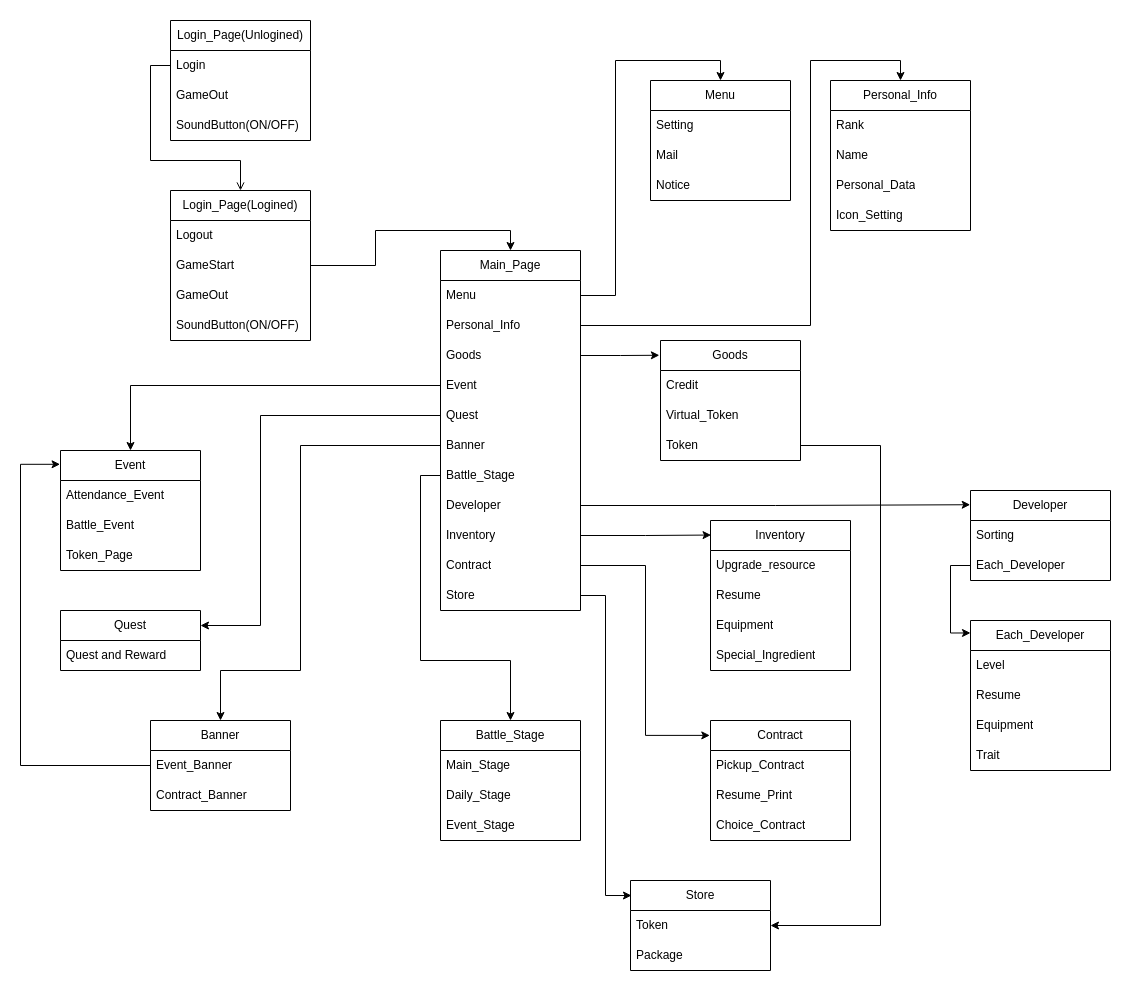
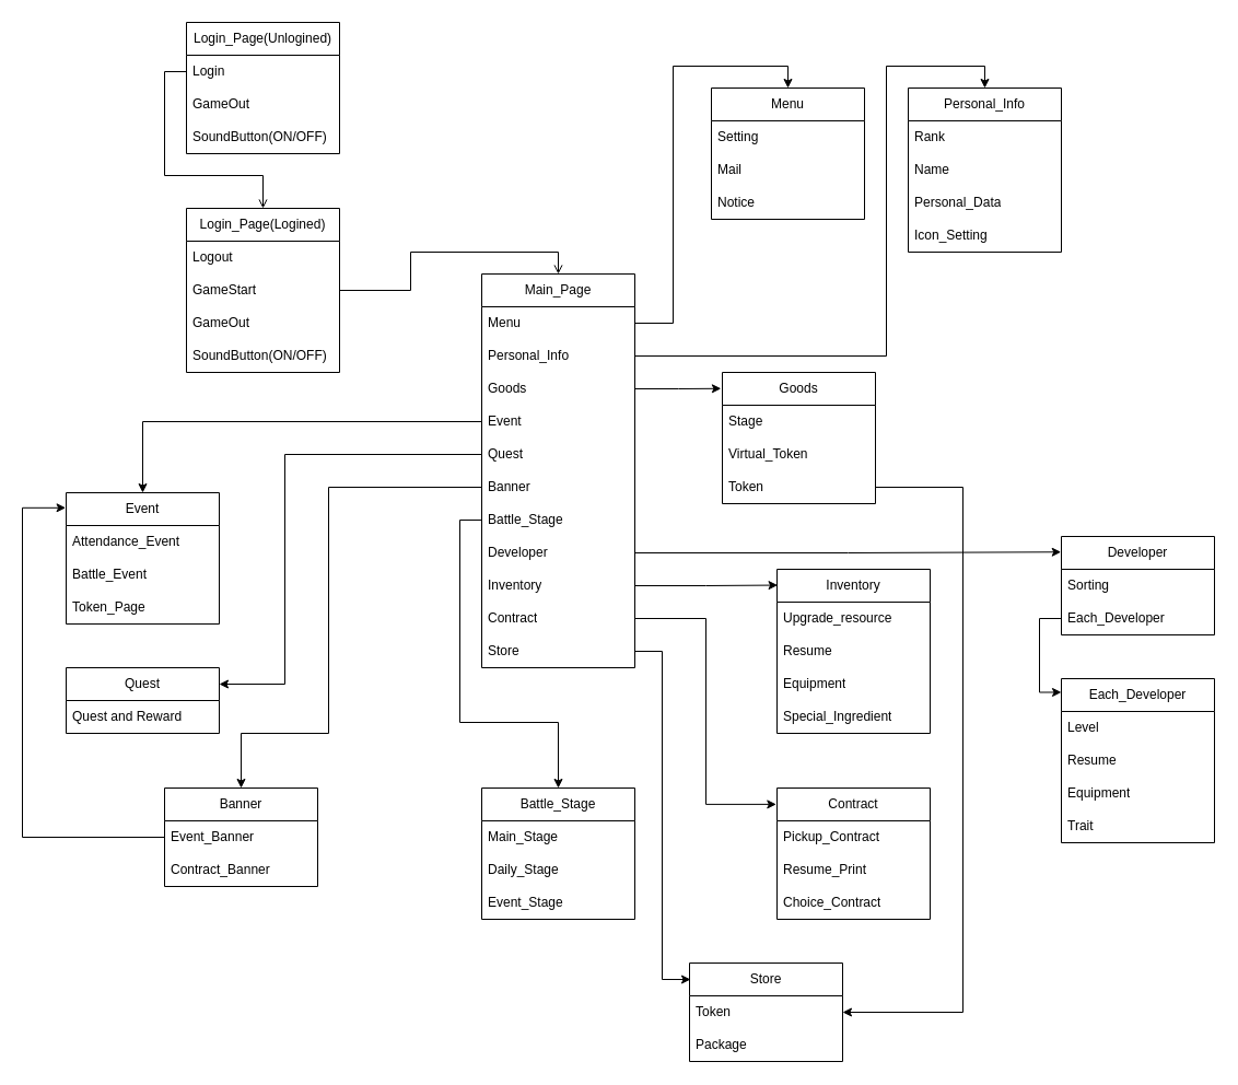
- <mxCell id="23" style="edgeStyle=orthogonalEdgeStyle;rounded=0;orthogonalLoop=1;jettySize=auto;html=1;entryX=0.5;entryY=0;entryDx=0;entryDy=0;" parent="1" source="20" target="2" edge="1"><mxGeometry relative="1" as="geometry" /></mxCell>
+ <mxCell id="23" style="edgeStyle=orthogonalEdgeStyle;rounded=0;orthogonalLoop=1;jettySize=auto;html=1;entryX=0.5;entryY=0;entryDx=0;entryDy=0;endArrow=open;" parent="1" source="20" target="2" edge="1"><mxGeometry relative="1" as="geometry" /></mxCell>
- <mxCell id="74" value="Credit" style="text;strokeColor=none;fillColor=none;align=left;verticalAlign=middle;spacingLeft=4;spacingRight=4;overflow=hidden;points=[[0,0.5],[1,0.5]];portConstraint=eastwest;rotatable=0;whiteSpace=wrap;html=1;" parent="73" vertex="1"><mxGeometry y="30" width="140" height="30" as="geometry" /></mxCell>
+ <mxCell id="74" value="Stage" style="text;strokeColor=none;fillColor=none;align=left;verticalAlign=middle;spacingLeft=4;spacingRight=4;overflow=hidden;points=[[0,0.5],[1,0.5]];portConstraint=eastwest;rotatable=0;whiteSpace=wrap;html=1;" parent="73" vertex="1"><mxGeometry y="30" width="140" height="30" as="geometry" /></mxCell>
